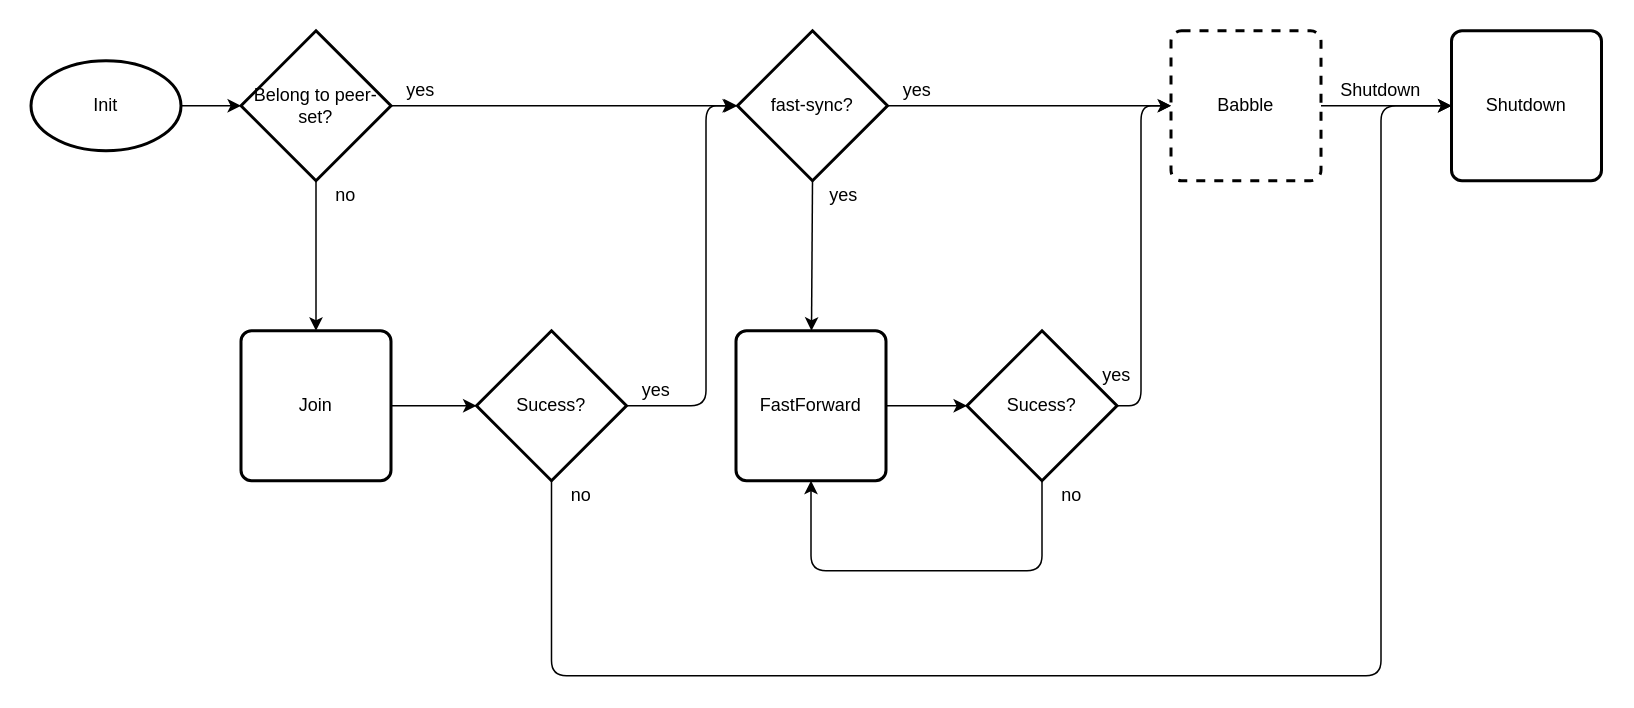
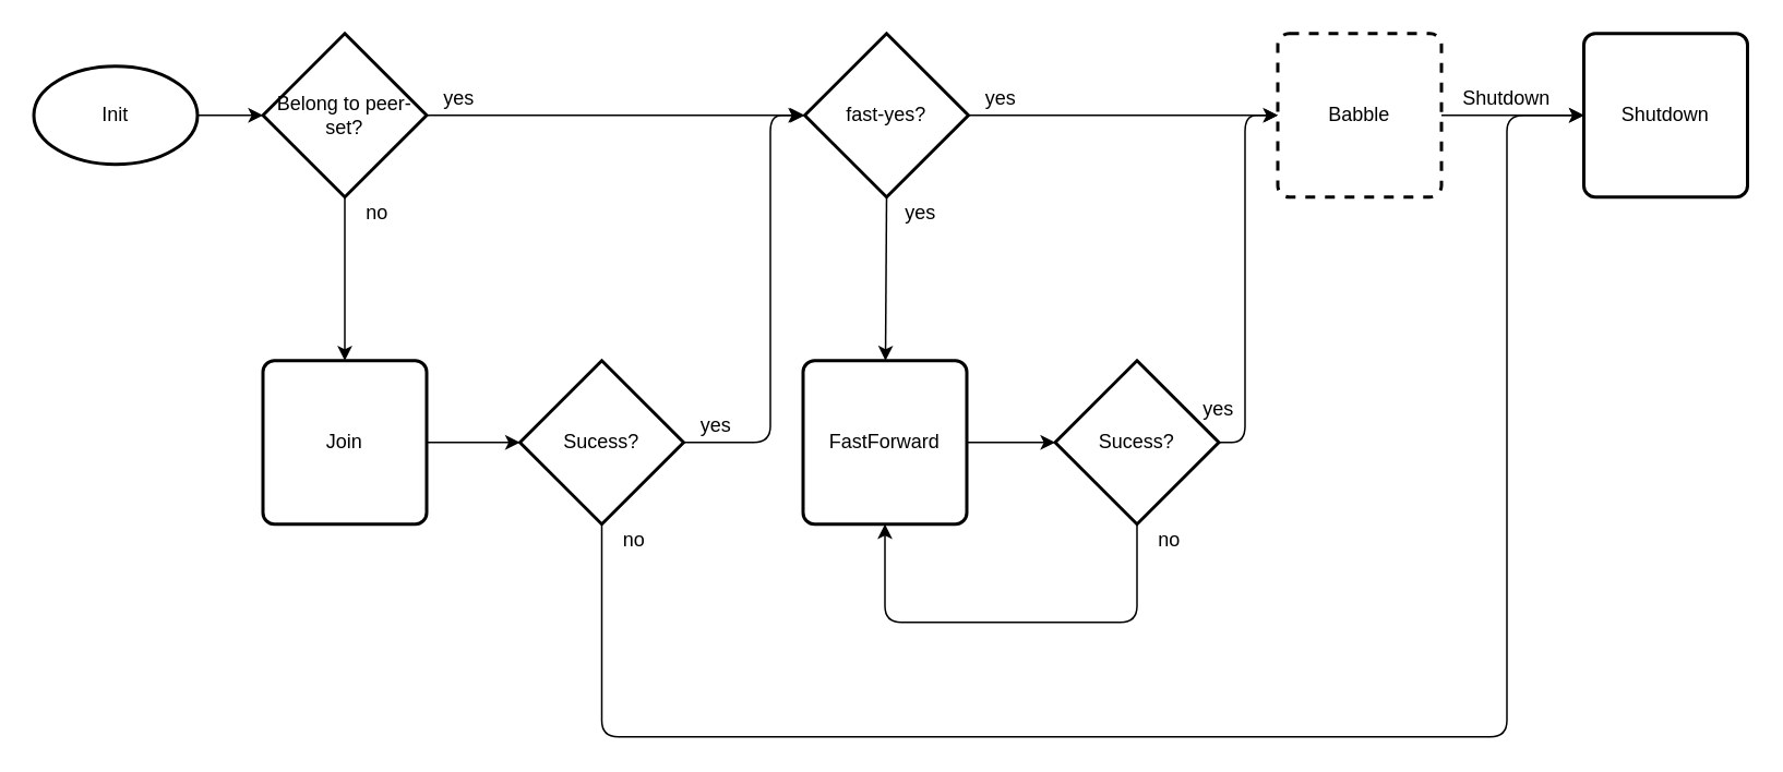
- <mxCell id="4" value="fast-sync?" style="strokeWidth=2;html=1;shape=mxgraph.flowchart.decision;whiteSpace=wrap;" vertex="1" parent="1"><mxGeometry x="491" y="20" width="100" height="100" as="geometry" /></mxCell>
+ <mxCell id="4" value="fast-yes?" style="strokeWidth=2;html=1;shape=mxgraph.flowchart.decision;whiteSpace=wrap;" vertex="1" parent="1"><mxGeometry x="491" y="20" width="100" height="100" as="geometry" /></mxCell>
